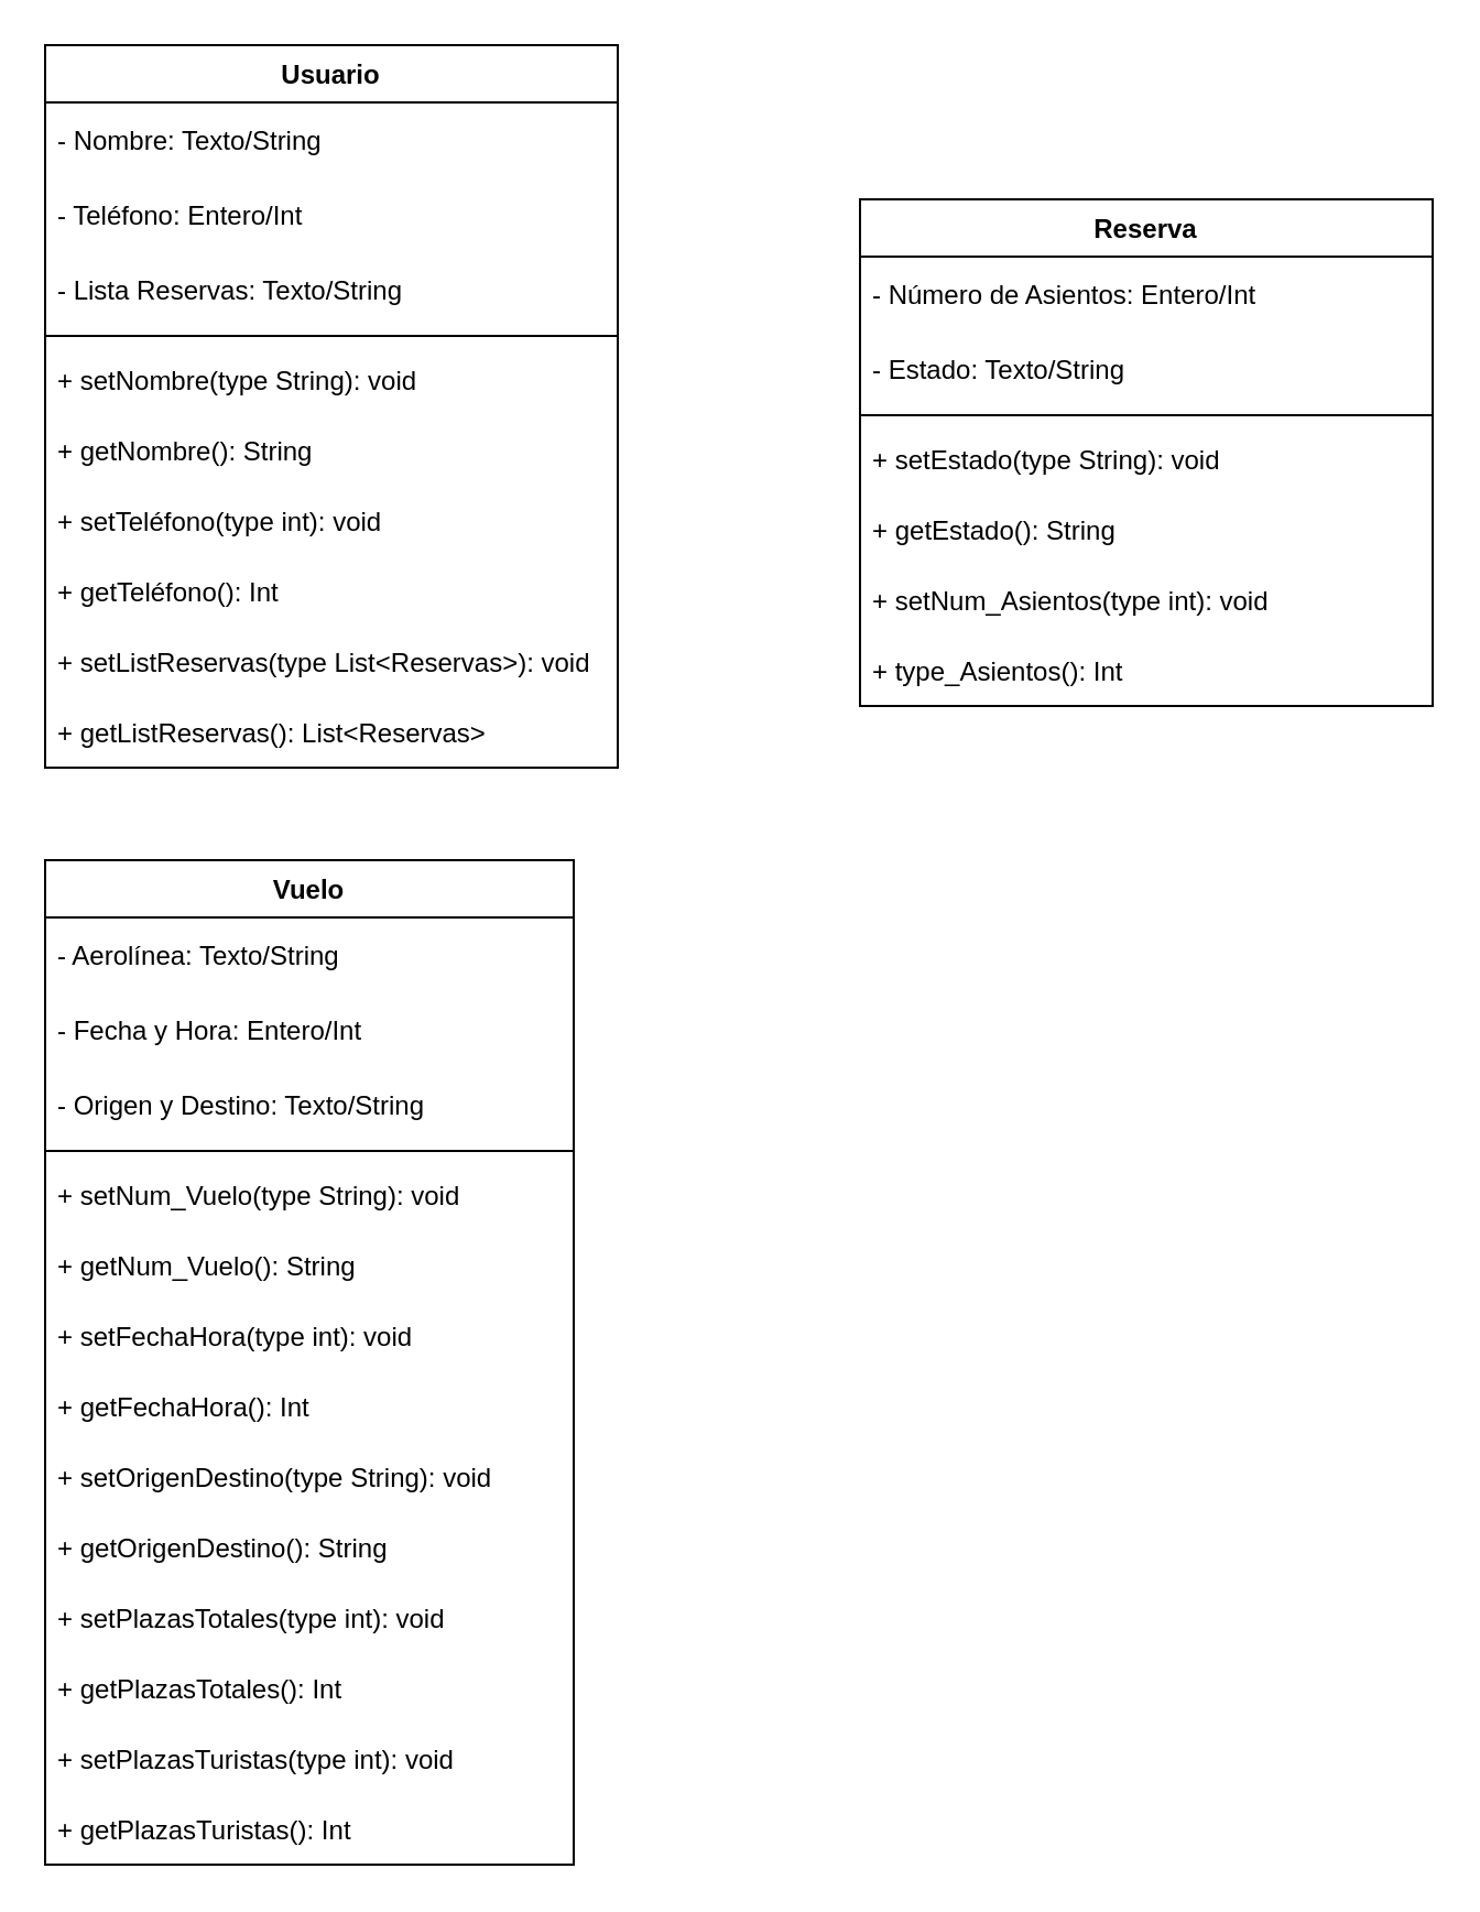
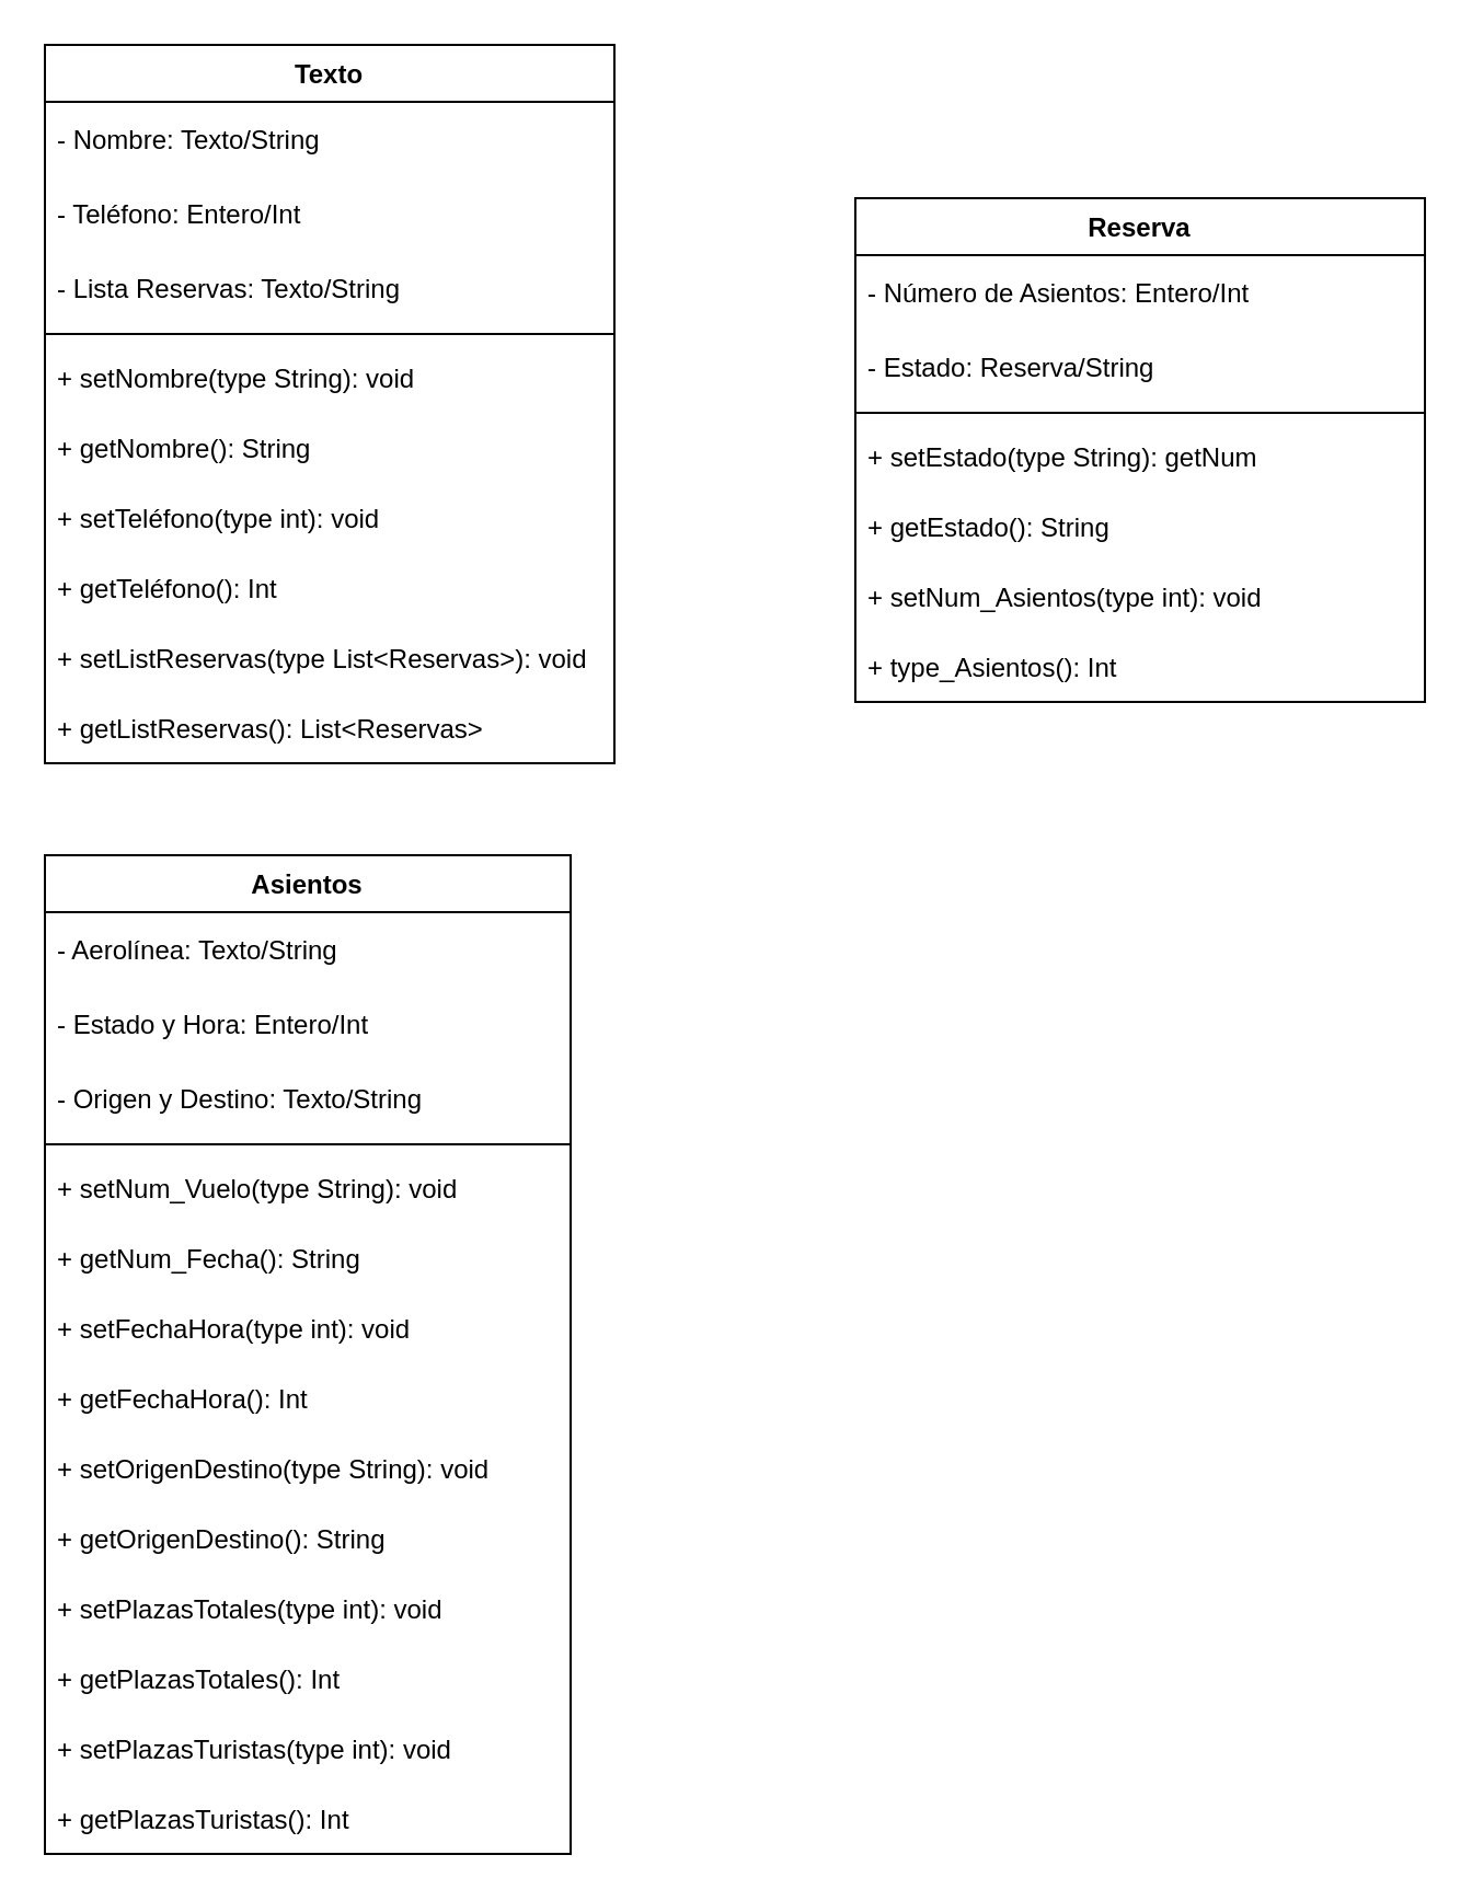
- <mxCell id="2" value="Usuario" style="swimlane;align=center;verticalAlign=middle;childLayout=stackLayout;horizontal=1;startSize=26;horizontalStack=0;resizeParent=1;resizeParentMax=0;resizeLast=0;collapsible=1;marginBottom=0;" vertex="1" parent="1"><mxGeometry x="20" y="20" width="260" height="328" as="geometry"><mxRectangle x="320" y="80" width="220" height="30" as="alternateBounds" /></mxGeometry></mxCell>
+ <mxCell id="2" value="Texto" style="swimlane;align=center;verticalAlign=middle;childLayout=stackLayout;horizontal=1;startSize=26;horizontalStack=0;resizeParent=1;resizeParentMax=0;resizeLast=0;collapsible=1;marginBottom=0;" vertex="1" parent="1"><mxGeometry x="20" y="20" width="260" height="328" as="geometry"><mxRectangle x="320" y="80" width="220" height="30" as="alternateBounds" /></mxGeometry></mxCell>
- <mxCell id="30" value="- Estado: Texto/String" style="text;align=left;verticalAlign=middle;spacingLeft=4;spacingRight=4;overflow=hidden;rotatable=0;points=[[0,0.5],[1,0.5]];portConstraint=eastwest;labelBackgroundColor=none;" vertex="1" parent="28"><mxGeometry y="60" width="260" height="34" as="geometry" /></mxCell>
+ <mxCell id="30" value="- Estado: Reserva/String" style="text;align=left;verticalAlign=middle;spacingLeft=4;spacingRight=4;overflow=hidden;rotatable=0;points=[[0,0.5],[1,0.5]];portConstraint=eastwest;labelBackgroundColor=none;" vertex="1" parent="28"><mxGeometry y="60" width="260" height="34" as="geometry" /></mxCell>
- <mxCell id="32" value="+ setEstado(type String): void" style="text;strokeColor=none;fillColor=none;align=left;verticalAlign=middle;spacingLeft=4;spacingRight=4;overflow=hidden;rotatable=0;points=[[0,0.5],[1,0.5]];portConstraint=eastwest;" vertex="1" parent="28"><mxGeometry y="102" width="260" height="32" as="geometry" /></mxCell>
+ <mxCell id="32" value="+ setEstado(type String): getNum" style="text;strokeColor=none;fillColor=none;align=left;verticalAlign=middle;spacingLeft=4;spacingRight=4;overflow=hidden;rotatable=0;points=[[0,0.5],[1,0.5]];portConstraint=eastwest;" vertex="1" parent="28"><mxGeometry y="102" width="260" height="32" as="geometry" /></mxCell>
- <mxCell id="13" value="Vuelo" style="swimlane;align=center;verticalAlign=middle;childLayout=stackLayout;horizontal=1;startSize=26;horizontalStack=0;resizeParent=1;resizeParentMax=0;resizeLast=0;collapsible=1;marginBottom=0;" vertex="1" parent="1"><mxGeometry x="20" y="390" width="240" height="456" as="geometry"><mxRectangle x="320" y="80" width="220" height="30" as="alternateBounds" /></mxGeometry></mxCell>
+ <mxCell id="13" value="Asientos" style="swimlane;align=center;verticalAlign=middle;childLayout=stackLayout;horizontal=1;startSize=26;horizontalStack=0;resizeParent=1;resizeParentMax=0;resizeLast=0;collapsible=1;marginBottom=0;" vertex="1" parent="1"><mxGeometry x="20" y="390" width="240" height="456" as="geometry"><mxRectangle x="320" y="80" width="220" height="30" as="alternateBounds" /></mxGeometry></mxCell>
- <mxCell id="15" value="- Fecha y Hora: Entero/Int" style="text;strokeColor=none;fillColor=none;align=left;verticalAlign=middle;spacingLeft=4;spacingRight=4;overflow=hidden;rotatable=0;points=[[0,0.5],[1,0.5]];portConstraint=eastwest;" vertex="1" parent="13"><mxGeometry y="60" width="240" height="34" as="geometry" /></mxCell>
+ <mxCell id="15" value="- Estado y Hora: Entero/Int" style="text;strokeColor=none;fillColor=none;align=left;verticalAlign=middle;spacingLeft=4;spacingRight=4;overflow=hidden;rotatable=0;points=[[0,0.5],[1,0.5]];portConstraint=eastwest;" vertex="1" parent="13"><mxGeometry y="60" width="240" height="34" as="geometry" /></mxCell>
- <mxCell id="19" value="+ getNum_Vuelo(): String" style="text;strokeColor=none;fillColor=none;align=left;verticalAlign=middle;spacingLeft=4;spacingRight=4;overflow=hidden;rotatable=0;points=[[0,0.5],[1,0.5]];portConstraint=eastwest;" vertex="1" parent="13"><mxGeometry y="168" width="240" height="32" as="geometry" /></mxCell>
+ <mxCell id="19" value="+ getNum_Fecha(): String" style="text;strokeColor=none;fillColor=none;align=left;verticalAlign=middle;spacingLeft=4;spacingRight=4;overflow=hidden;rotatable=0;points=[[0,0.5],[1,0.5]];portConstraint=eastwest;" vertex="1" parent="13"><mxGeometry y="168" width="240" height="32" as="geometry" /></mxCell>
